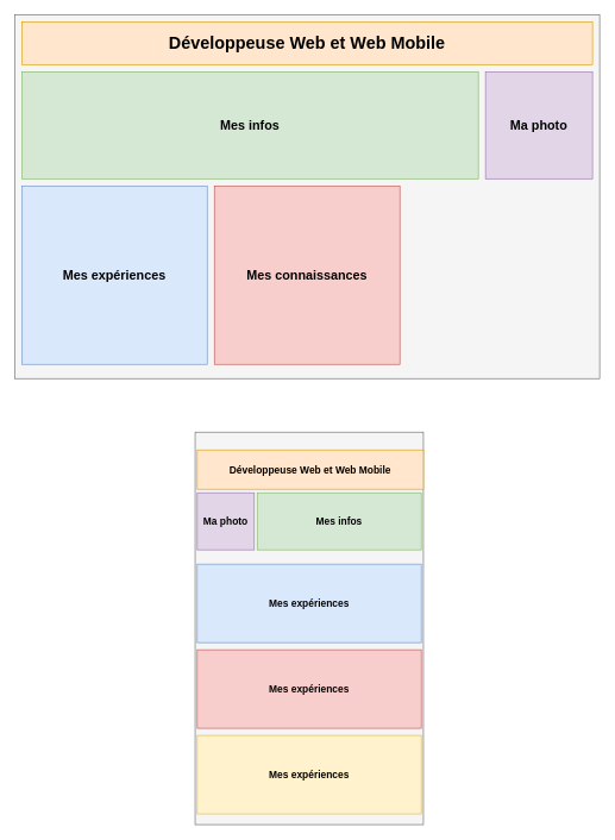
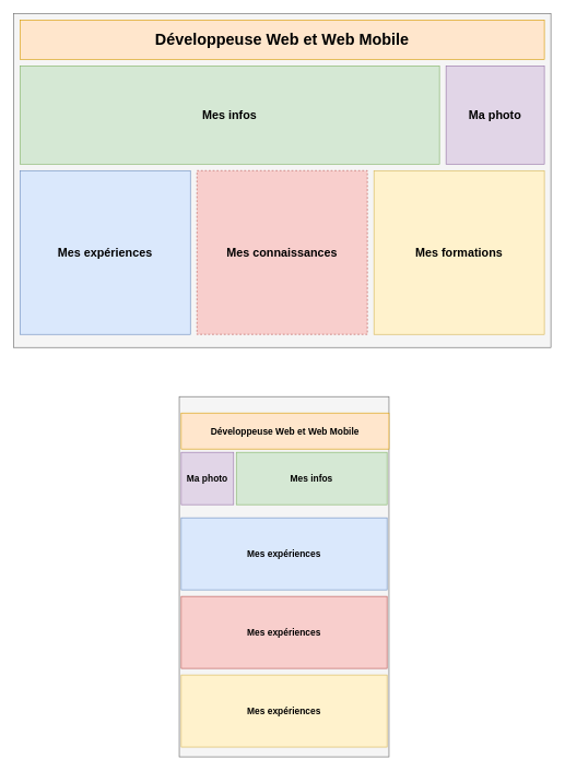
- <mxCell id="7" value="&lt;h2&gt;Mes connaissances&lt;/h2&gt;" style="rounded=0;whiteSpace=wrap;html=1;fillColor=#f8cecc;strokeColor=#b85450;" vertex="1" parent="1"><mxGeometry x="300" y="260" width="260" height="250" as="geometry" /></mxCell>
+ <mxCell id="7" value="&lt;h2&gt;Mes connaissances&lt;/h2&gt;" style="rounded=0;whiteSpace=wrap;html=1;fillColor=#f8cecc;strokeColor=#b85450;dashed=1;" vertex="1" parent="1"><mxGeometry x="300" y="260" width="260" height="250" as="geometry" /></mxCell>
+ <mxCell id="8" value="&lt;h2&gt;Mes formations&lt;/h2&gt;" style="rounded=0;whiteSpace=wrap;html=1;fillColor=#fff2cc;strokeColor=#d6b656;" vertex="1" parent="1"><mxGeometry x="570" y="260" width="260" height="250" as="geometry" /></mxCell>
